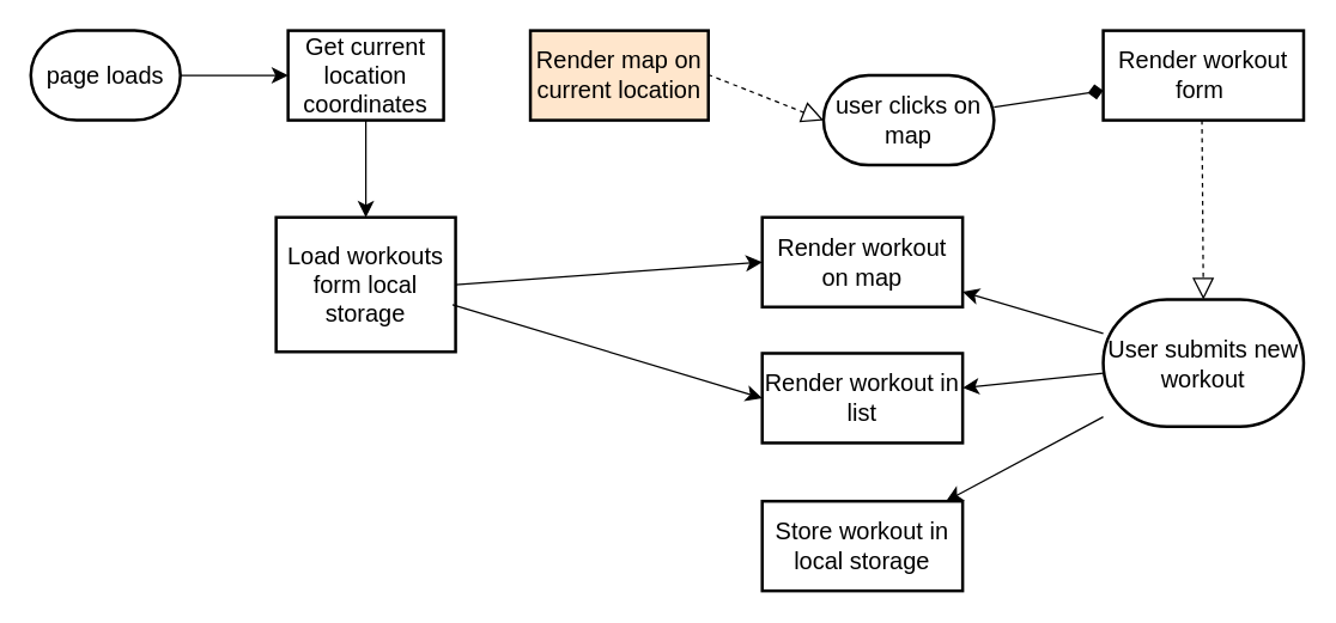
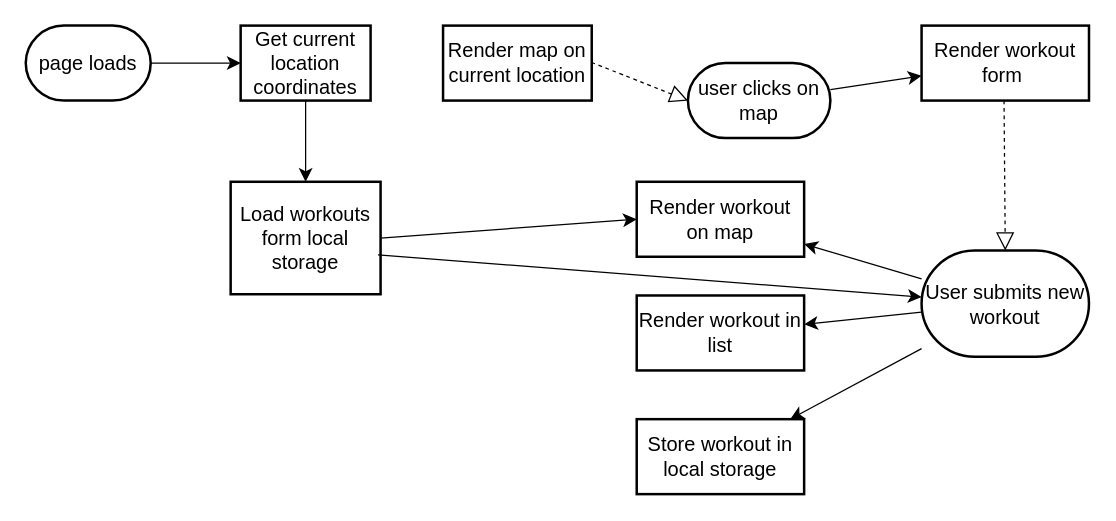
- <mxCell id="6" value="Render map on current location" style="whiteSpace=wrap;html=1;fontSize=16;strokeWidth=2;fillColor=#ffe6cc;" vertex="1" parent="1"><mxGeometry x="354" y="20" width="119" height="60" as="geometry" /></mxCell>
+ <mxCell id="6" value="Render map on current location" style="whiteSpace=wrap;html=1;fontSize=16;strokeWidth=2;" vertex="1" parent="1"><mxGeometry x="354" y="20" width="119" height="60" as="geometry" /></mxCell>
- <mxCell id="7" value="" style="edgeStyle=none;curved=1;rounded=0;orthogonalLoop=1;jettySize=auto;html=1;fontSize=12;startSize=8;endSize=8;endArrow=diamond;" edge="1" parent="1" source="8" target="10"><mxGeometry relative="1" as="geometry" /></mxCell>
+ <mxCell id="7" value="" style="edgeStyle=none;curved=1;rounded=0;orthogonalLoop=1;jettySize=auto;html=1;fontSize=12;startSize=8;endSize=8;" edge="1" parent="1" source="8" target="10"><mxGeometry relative="1" as="geometry" /></mxCell>
- <mxCell id="21" value="" style="edgeStyle=none;curved=1;rounded=0;orthogonalLoop=1;jettySize=auto;html=1;fontSize=12;startSize=8;endSize=8;entryX=0;entryY=0.5;entryDx=0;entryDy=0;exitX=0.983;exitY=0.65;exitDx=0;exitDy=0;exitPerimeter=0;" edge="1" parent="1" source="19" target="17"><mxGeometry relative="1" as="geometry"><mxPoint x="140" y="190" as="sourcePoint" /><mxPoint x="519" y="185" as="targetPoint" /></mxGeometry></mxCell>
+ <mxCell id="21" value="" style="edgeStyle=none;curved=1;rounded=0;orthogonalLoop=1;jettySize=auto;html=1;fontSize=12;startSize=8;endSize=8;exitX=0.983;exitY=0.65;exitDx=0;exitDy=0;exitPerimeter=0;" edge="1" parent="1" source="19" target="14"><mxGeometry relative="1" as="geometry"><mxPoint x="140" y="190" as="sourcePoint" /><mxPoint x="519" y="185" as="targetPoint" /></mxGeometry></mxCell>
